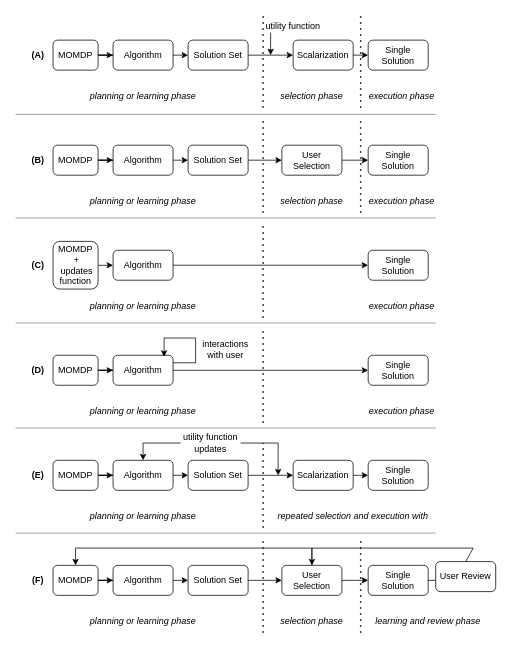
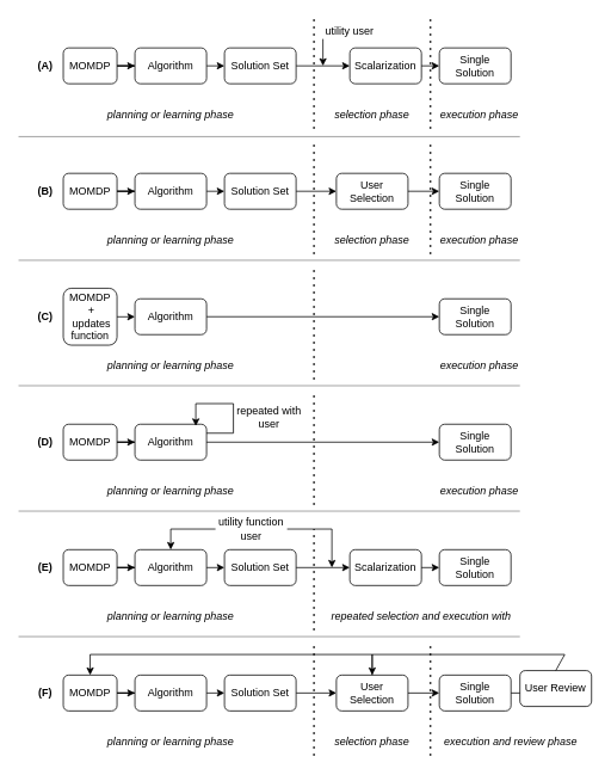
- <mxCell id="13" value="utility function" style="text;html=1;align=center;verticalAlign=middle;whiteSpace=wrap;rounded=0;" vertex="1" parent="1"><mxGeometry x="350" y="20" width="80" height="30" as="geometry" /></mxCell>
+ <mxCell id="13" value="utility user" style="text;html=1;align=center;verticalAlign=middle;whiteSpace=wrap;rounded=0;" vertex="1" parent="1"><mxGeometry x="350" y="20" width="80" height="30" as="geometry" /></mxCell>
- <mxCell id="87" value="interactions with user" style="text;html=1;align=center;verticalAlign=middle;whiteSpace=wrap;rounded=0;" vertex="1" parent="1"><mxGeometry x="260" y="450" width="80" height="30" as="geometry" /></mxCell>
+ <mxCell id="87" value="repeated with user" style="text;html=1;align=center;verticalAlign=middle;whiteSpace=wrap;rounded=0;" vertex="1" parent="1"><mxGeometry x="260" y="450" width="80" height="30" as="geometry" /></mxCell>
- <mxCell id="62" value="utility function updates" style="text;html=1;align=center;verticalAlign=middle;whiteSpace=wrap;rounded=0;" vertex="1" parent="1"><mxGeometry x="240" y="574.5" width="80" height="30" as="geometry" /></mxCell>
+ <mxCell id="62" value="utility function user" style="text;html=1;align=center;verticalAlign=middle;whiteSpace=wrap;rounded=0;" vertex="1" parent="1"><mxGeometry x="240" y="574.5" width="80" height="30" as="geometry" /></mxCell>
- <mxCell id="80" value="&lt;i&gt;learning and review phase&lt;/i&gt;" style="text;html=1;align=center;verticalAlign=middle;whiteSpace=wrap;rounded=0;" vertex="1" parent="1"><mxGeometry x="490" y="813" width="160" height="30" as="geometry" /></mxCell>
+ <mxCell id="80" value="&lt;i&gt;execution and review phase&lt;/i&gt;" style="text;html=1;align=center;verticalAlign=middle;whiteSpace=wrap;rounded=0;" vertex="1" parent="1"><mxGeometry x="490" y="813" width="160" height="30" as="geometry" /></mxCell>
